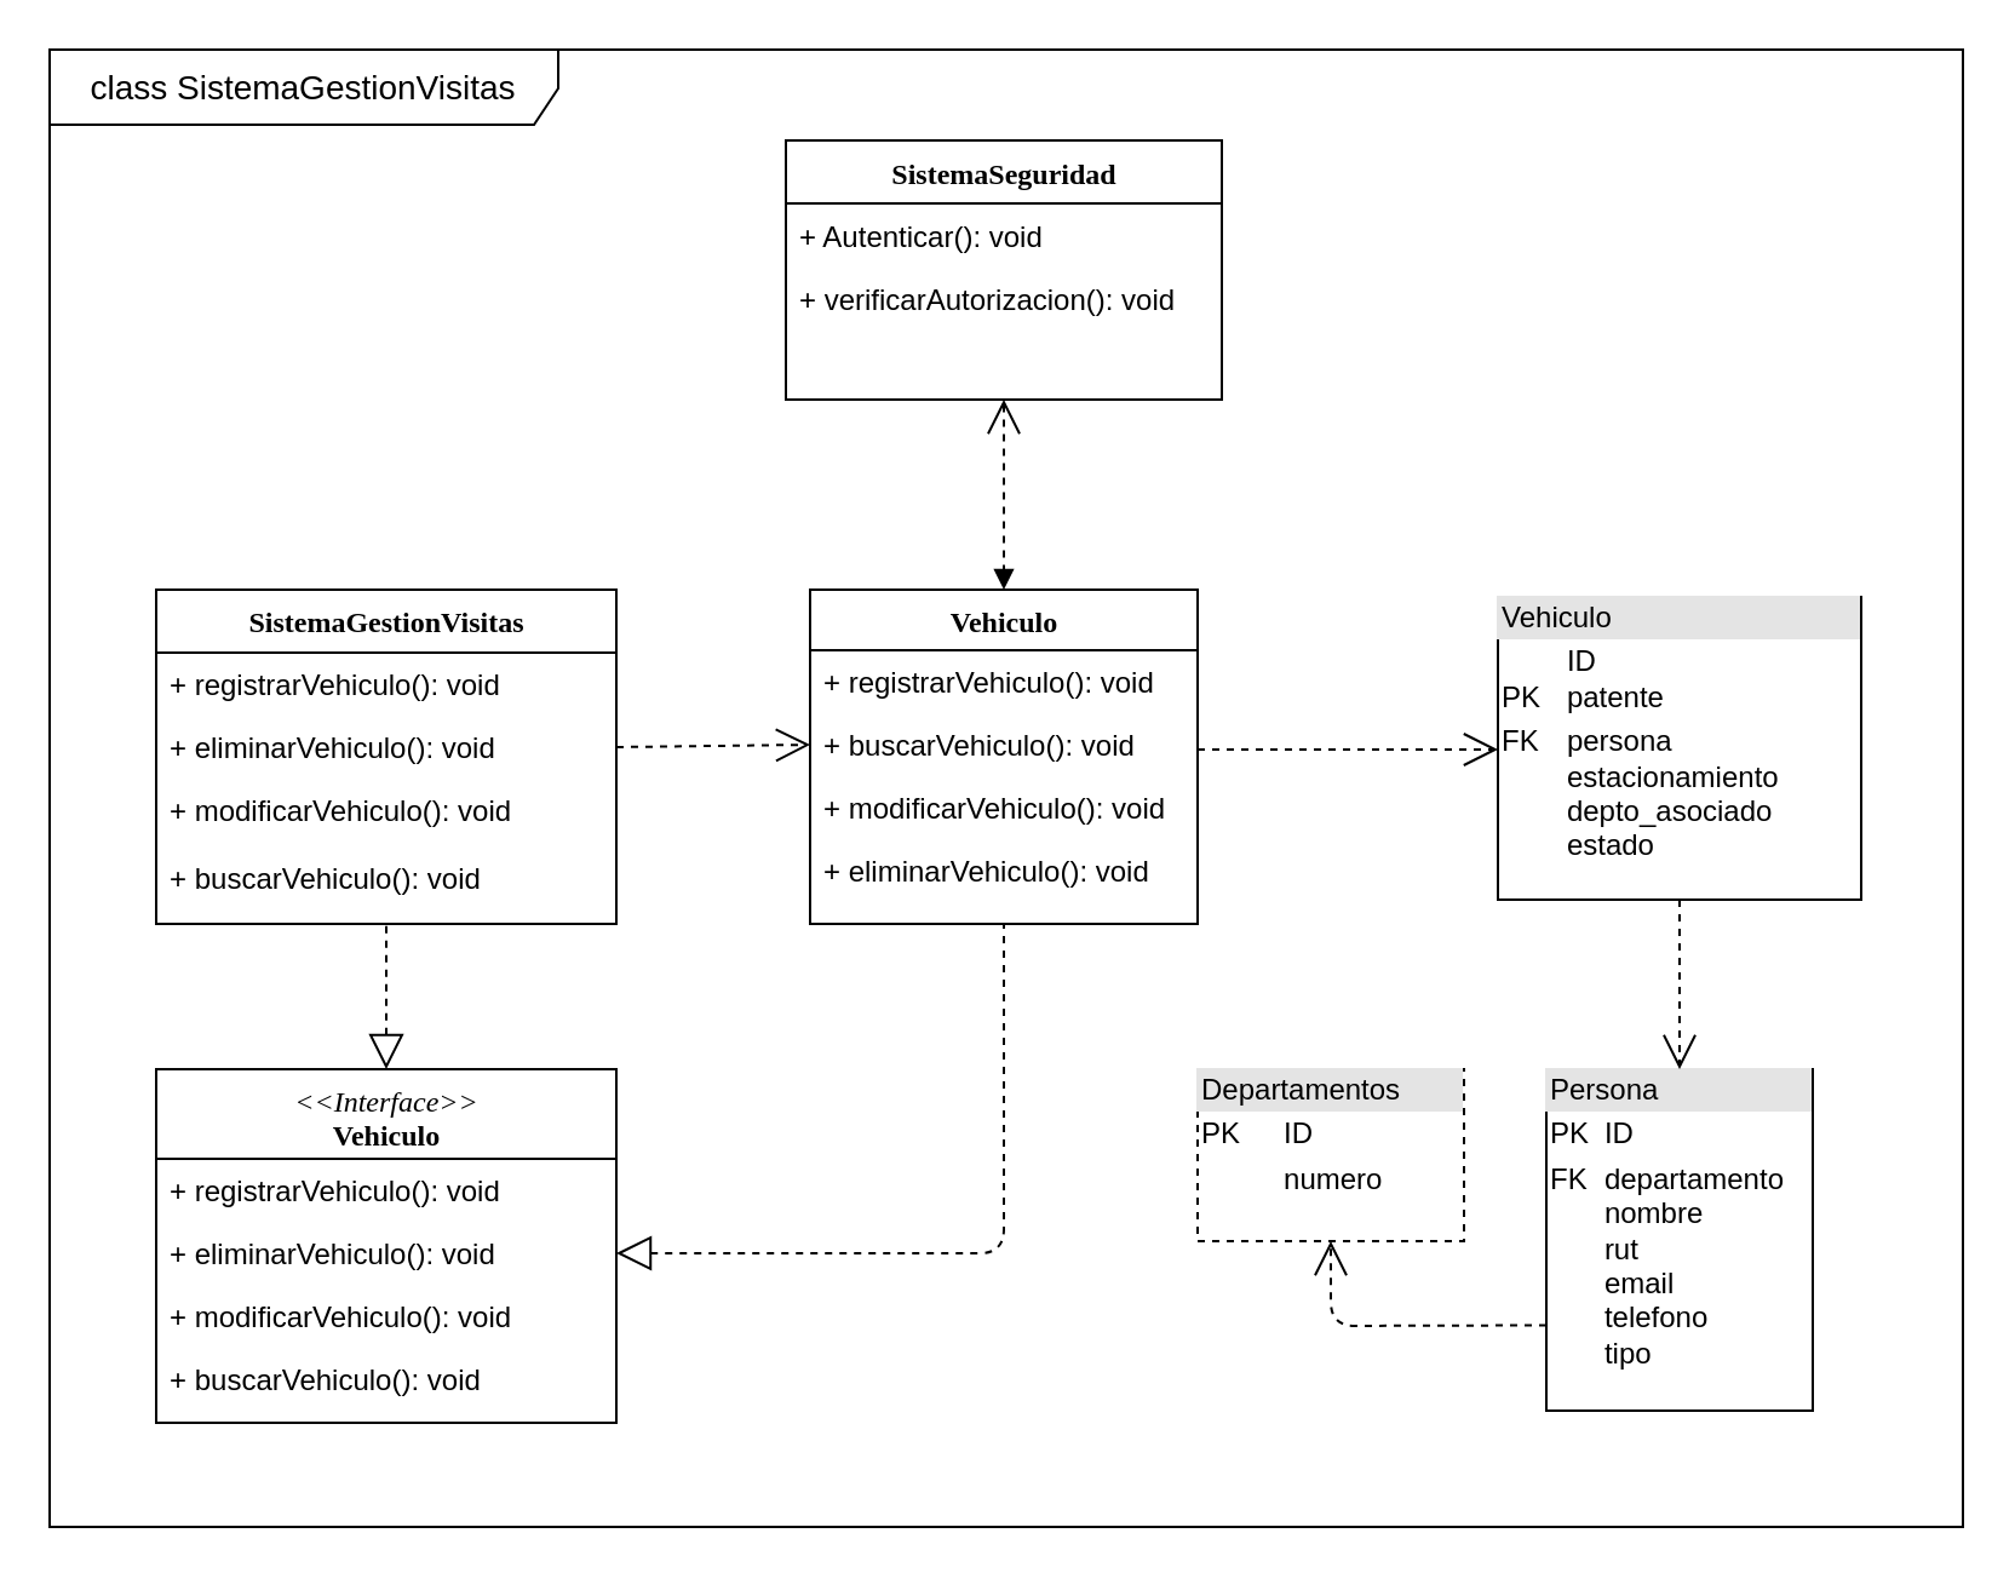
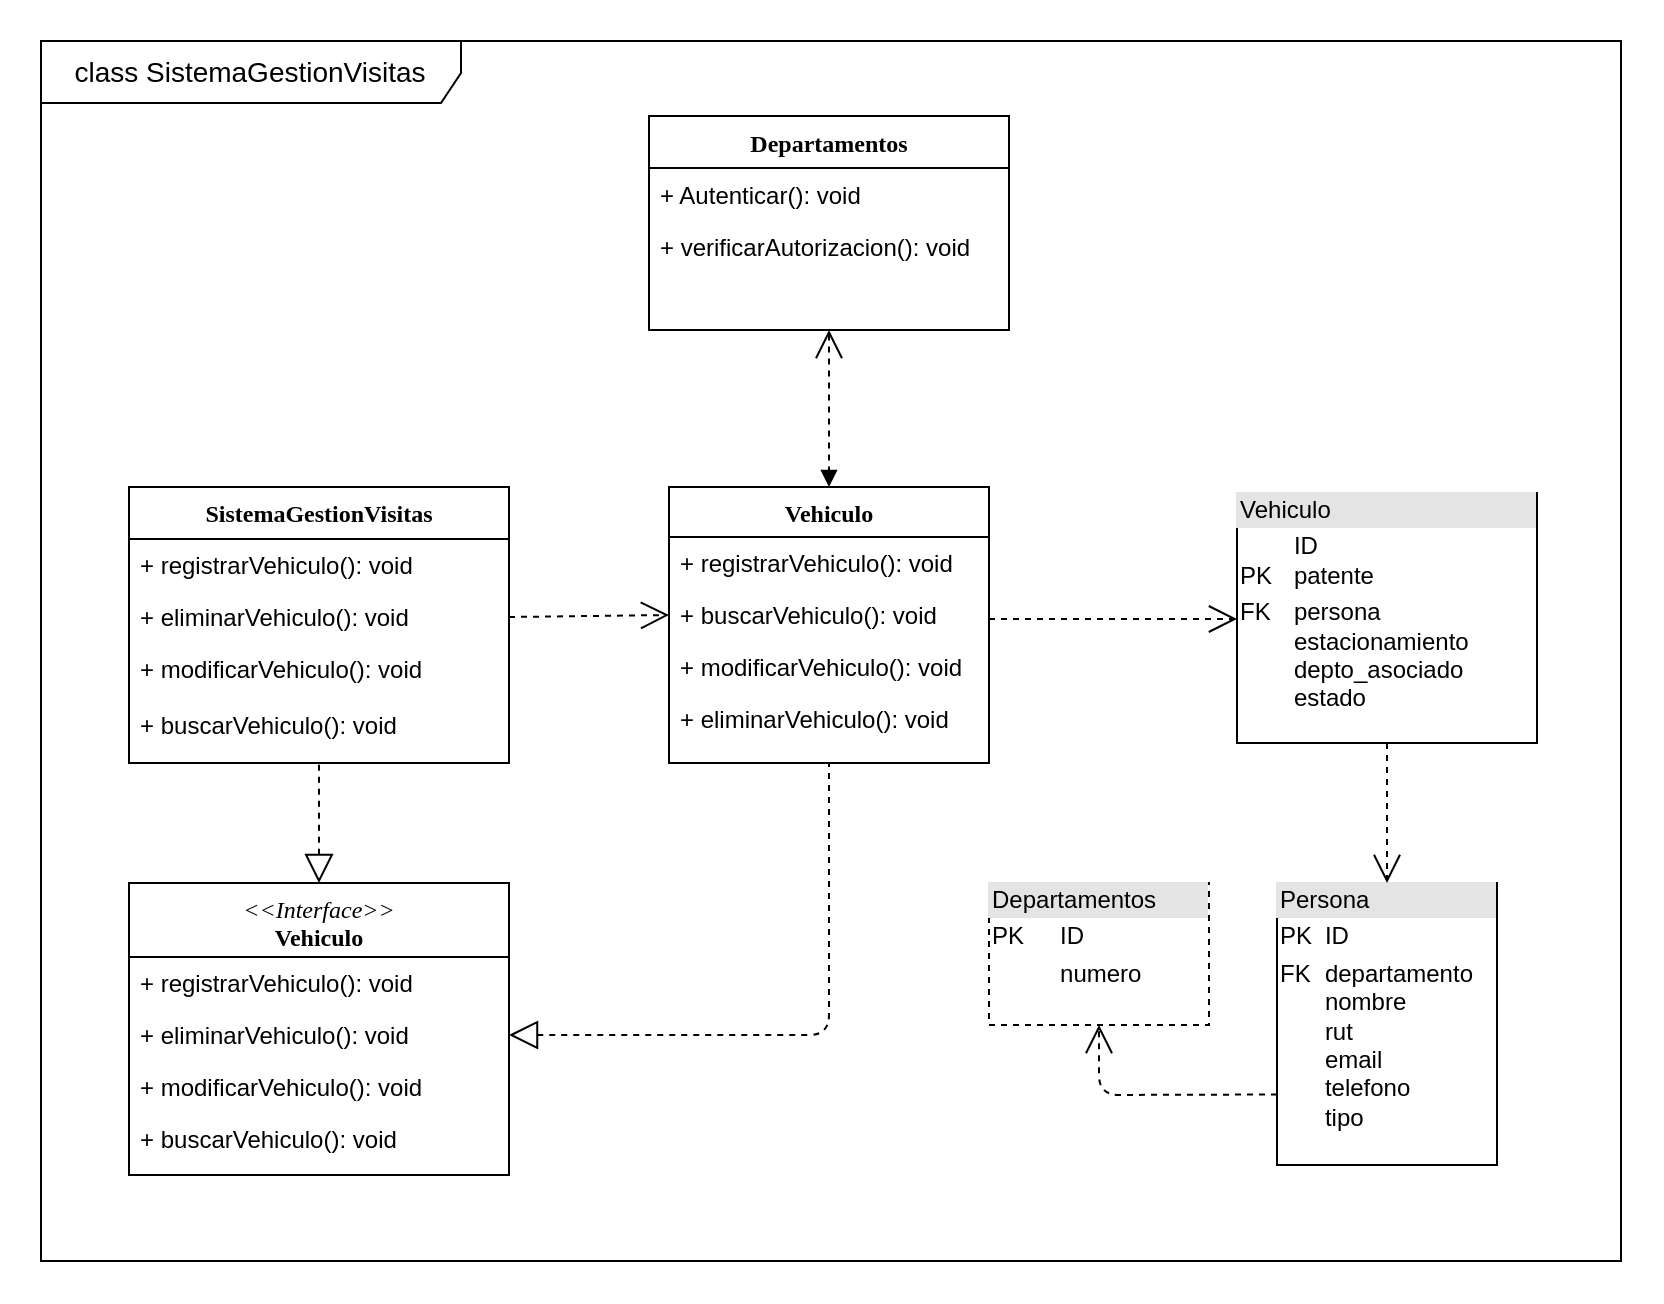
- <mxCell id="3" value="SistemaSeguridad" style="swimlane;html=1;fontStyle=1;align=center;verticalAlign=top;childLayout=stackLayout;horizontal=1;startSize=26;horizontalStack=0;resizeParent=1;resizeLast=0;collapsible=1;marginBottom=0;swimlaneFillColor=#ffffff;rounded=0;shadow=0;comic=0;labelBackgroundColor=none;strokeColor=#000000;strokeWidth=1;fillColor=none;fontFamily=Verdana;fontSize=12;fontColor=#000000;" parent="1" vertex="1"><mxGeometry x="324" y="57.5" width="180" height="107" as="geometry" /></mxCell>
+ <mxCell id="3" value="Departamentos" style="swimlane;html=1;fontStyle=1;align=center;verticalAlign=top;childLayout=stackLayout;horizontal=1;startSize=26;horizontalStack=0;resizeParent=1;resizeLast=0;collapsible=1;marginBottom=0;swimlaneFillColor=#ffffff;rounded=0;shadow=0;comic=0;labelBackgroundColor=none;strokeColor=#000000;strokeWidth=1;fillColor=none;fontFamily=Verdana;fontSize=12;fontColor=#000000;" parent="1" vertex="1"><mxGeometry x="324" y="57.5" width="180" height="107" as="geometry" /></mxCell>
